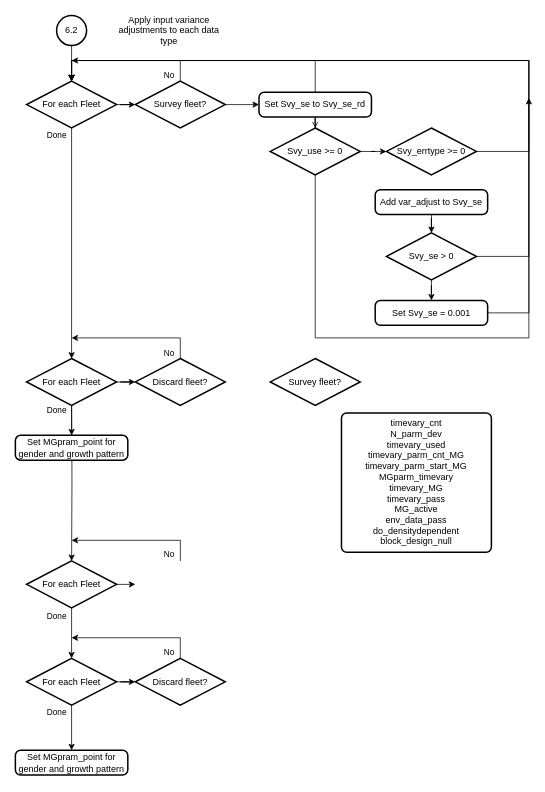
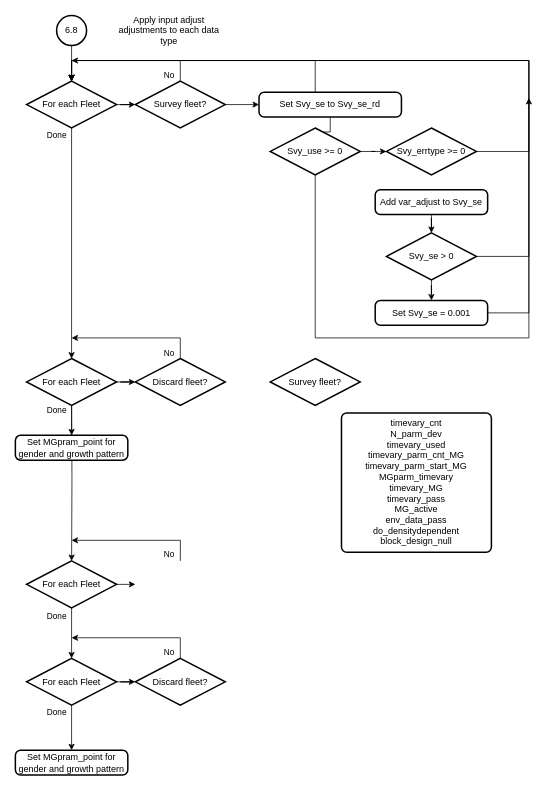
- <mxCell id="3" value="6.2" style="strokeWidth=2;html=1;shape=mxgraph.flowchart.start_2;whiteSpace=wrap;" parent="1" vertex="1"><mxGeometry x="75" y="20" width="40" height="40" as="geometry" /></mxCell>
+ <mxCell id="3" value="6.8" style="strokeWidth=2;html=1;shape=mxgraph.flowchart.start_2;whiteSpace=wrap;" parent="1" vertex="1"><mxGeometry x="75" y="20" width="40" height="40" as="geometry" /></mxCell>
- <mxCell id="4" value="Apply input variance adjustments to each data type" style="text;html=1;strokeColor=none;fillColor=none;align=center;verticalAlign=middle;whiteSpace=wrap;rounded=0;" parent="1" vertex="1"><mxGeometry x="150" y="20" width="150" height="40" as="geometry" /></mxCell>
+ <mxCell id="4" value="Apply input adjust adjustments to each data type" style="text;html=1;strokeColor=none;fillColor=none;align=center;verticalAlign=middle;whiteSpace=wrap;rounded=0;" parent="1" vertex="1"><mxGeometry x="150" y="20" width="150" height="40" as="geometry" /></mxCell>
- <mxCell id="7" value="Set Svy_se to Svy_se_rd" style="rounded=1;whiteSpace=wrap;html=1;absoluteArcSize=1;arcSize=14;strokeWidth=2;" parent="1" vertex="1"><mxGeometry x="345" y="122.21" width="150" height="33.12" as="geometry" /></mxCell>
+ <mxCell id="7" value="Set Svy_se to Svy_se_rd" style="rounded=1;whiteSpace=wrap;html=1;absoluteArcSize=1;arcSize=14;strokeWidth=2;" parent="1" vertex="1"><mxGeometry x="345" y="122.21" width="190" height="33.12" as="geometry" /></mxCell>
